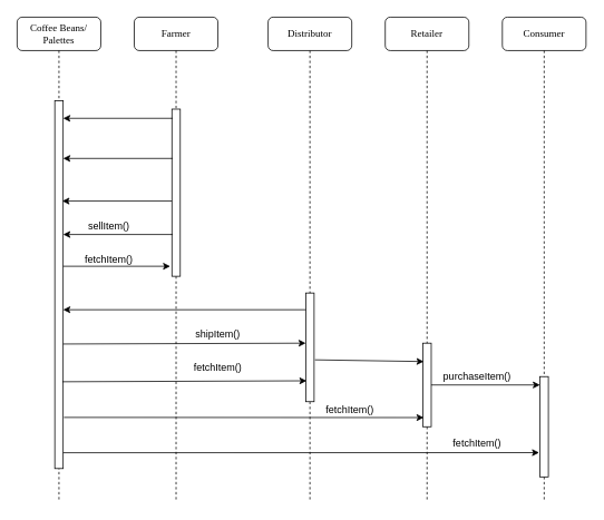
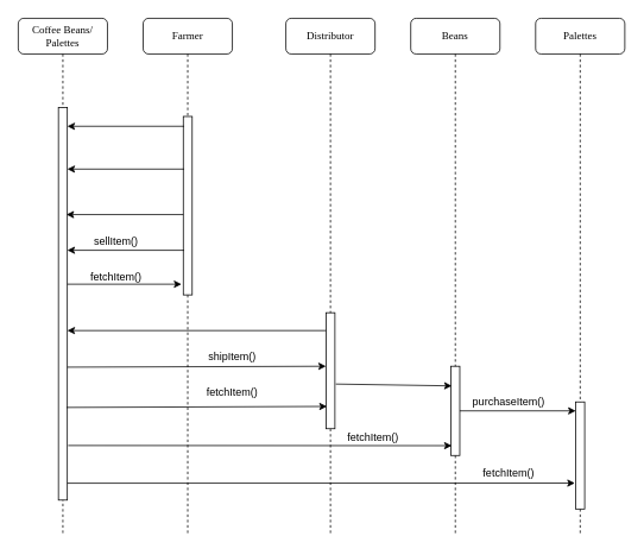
- <mxCell id="7" value="Retailer" style="shape=umlLifeline;perimeter=lifelinePerimeter;whiteSpace=wrap;html=1;container=1;collapsible=0;recursiveResize=0;outlineConnect=0;rounded=1;shadow=0;comic=0;labelBackgroundColor=none;strokeColor=#000000;strokeWidth=1;fillColor=#FFFFFF;fontFamily=Verdana;fontSize=12;fontColor=#000000;align=center;" parent="1" vertex="1"><mxGeometry x="460" y="20" width="100" height="580" as="geometry" /></mxCell>
+ <mxCell id="7" value="Beans" style="shape=umlLifeline;perimeter=lifelinePerimeter;whiteSpace=wrap;html=1;container=1;collapsible=0;recursiveResize=0;outlineConnect=0;rounded=1;shadow=0;comic=0;labelBackgroundColor=none;strokeColor=#000000;strokeWidth=1;fillColor=#FFFFFF;fontFamily=Verdana;fontSize=12;fontColor=#000000;align=center;" parent="1" vertex="1"><mxGeometry x="460" y="20" width="100" height="580" as="geometry" /></mxCell>
- <mxCell id="8" value="Consumer" style="shape=umlLifeline;perimeter=lifelinePerimeter;whiteSpace=wrap;html=1;container=1;collapsible=0;recursiveResize=0;outlineConnect=0;rounded=1;shadow=0;comic=0;labelBackgroundColor=none;strokeColor=#000000;strokeWidth=1;fillColor=#FFFFFF;fontFamily=Verdana;fontSize=12;fontColor=#000000;align=center;" parent="1" vertex="1"><mxGeometry x="600" y="20" width="100" height="580" as="geometry" /></mxCell>
+ <mxCell id="8" value="Palettes" style="shape=umlLifeline;perimeter=lifelinePerimeter;whiteSpace=wrap;html=1;container=1;collapsible=0;recursiveResize=0;outlineConnect=0;rounded=1;shadow=0;comic=0;labelBackgroundColor=none;strokeColor=#000000;strokeWidth=1;fillColor=#FFFFFF;fontFamily=Verdana;fontSize=12;fontColor=#000000;align=center;" parent="1" vertex="1"><mxGeometry x="600" y="20" width="100" height="580" as="geometry" /></mxCell>
